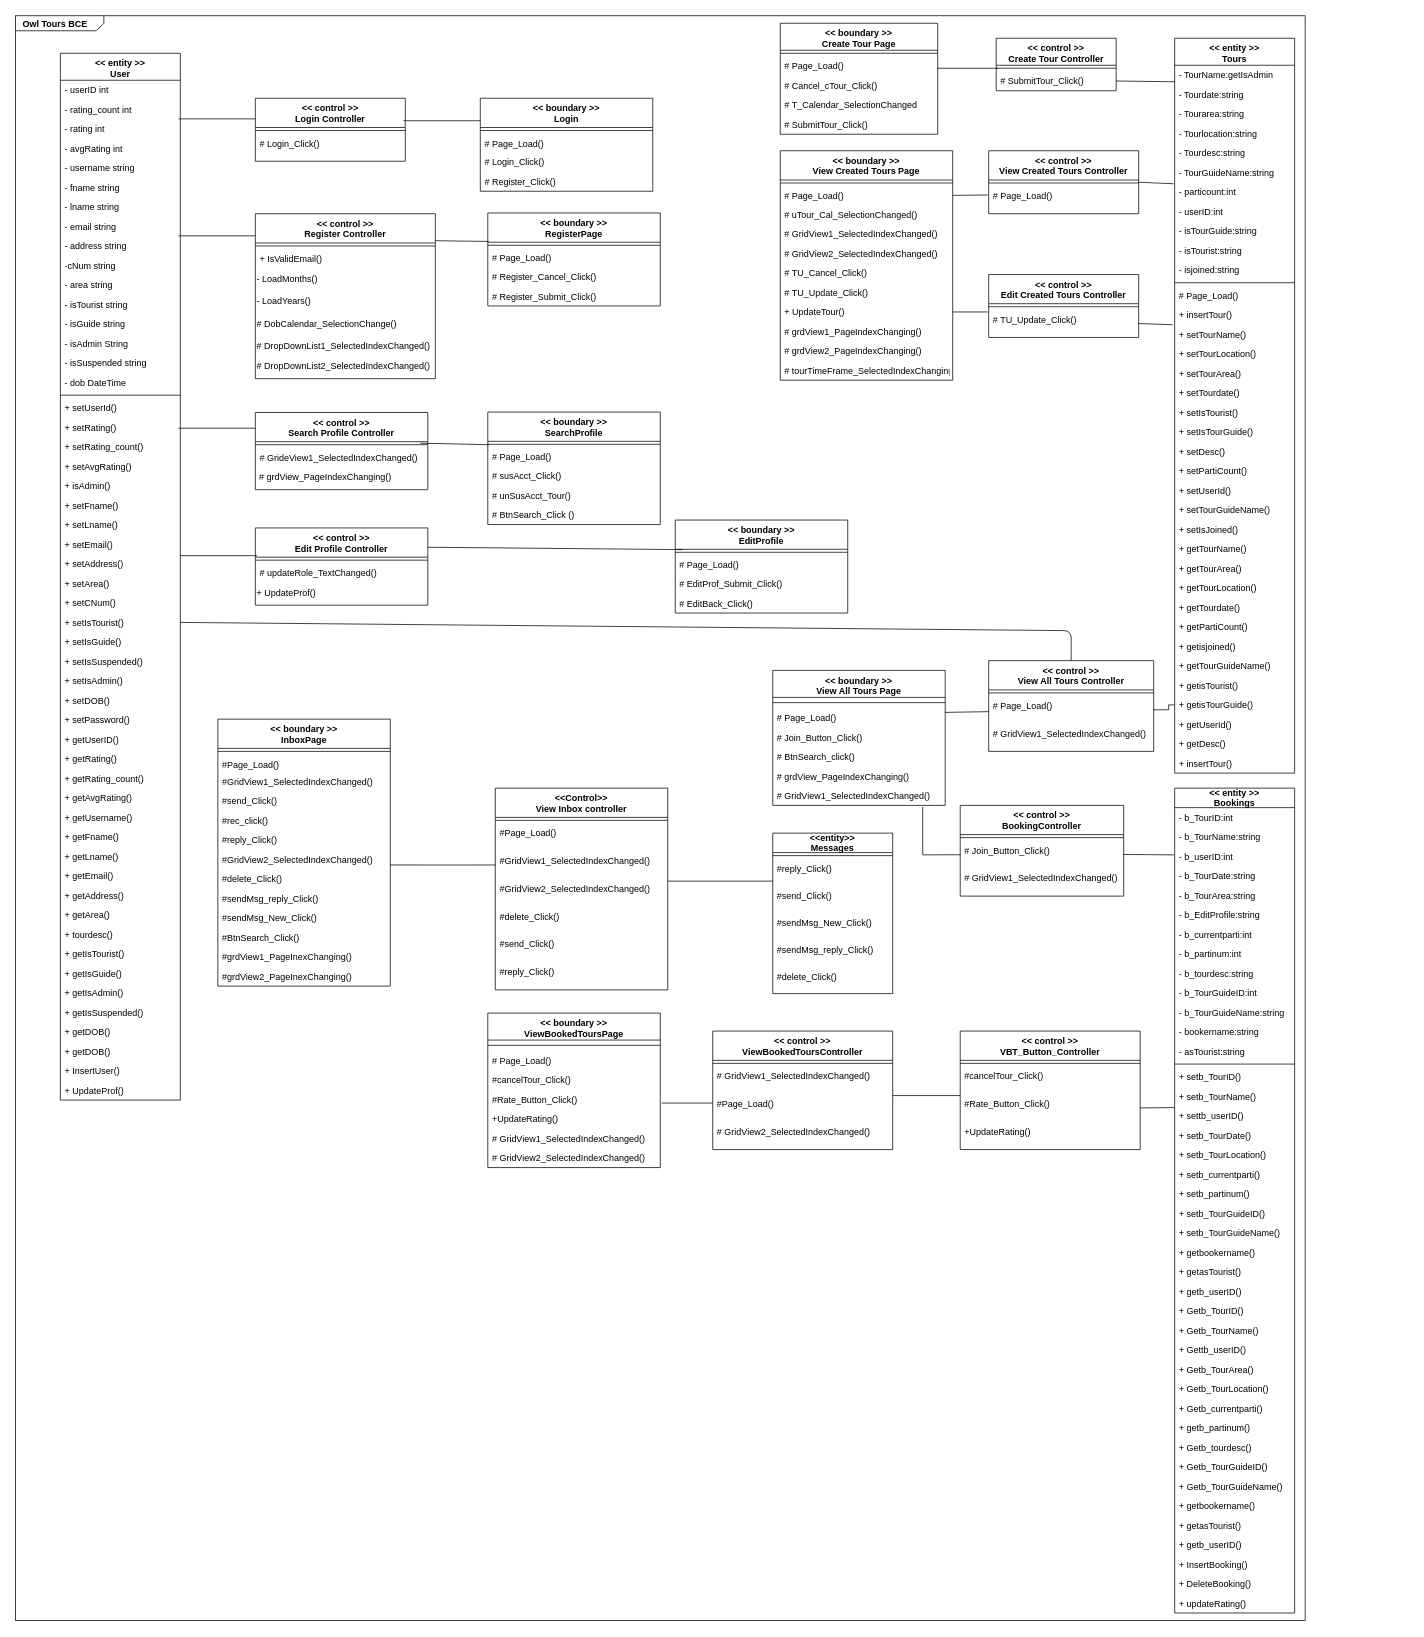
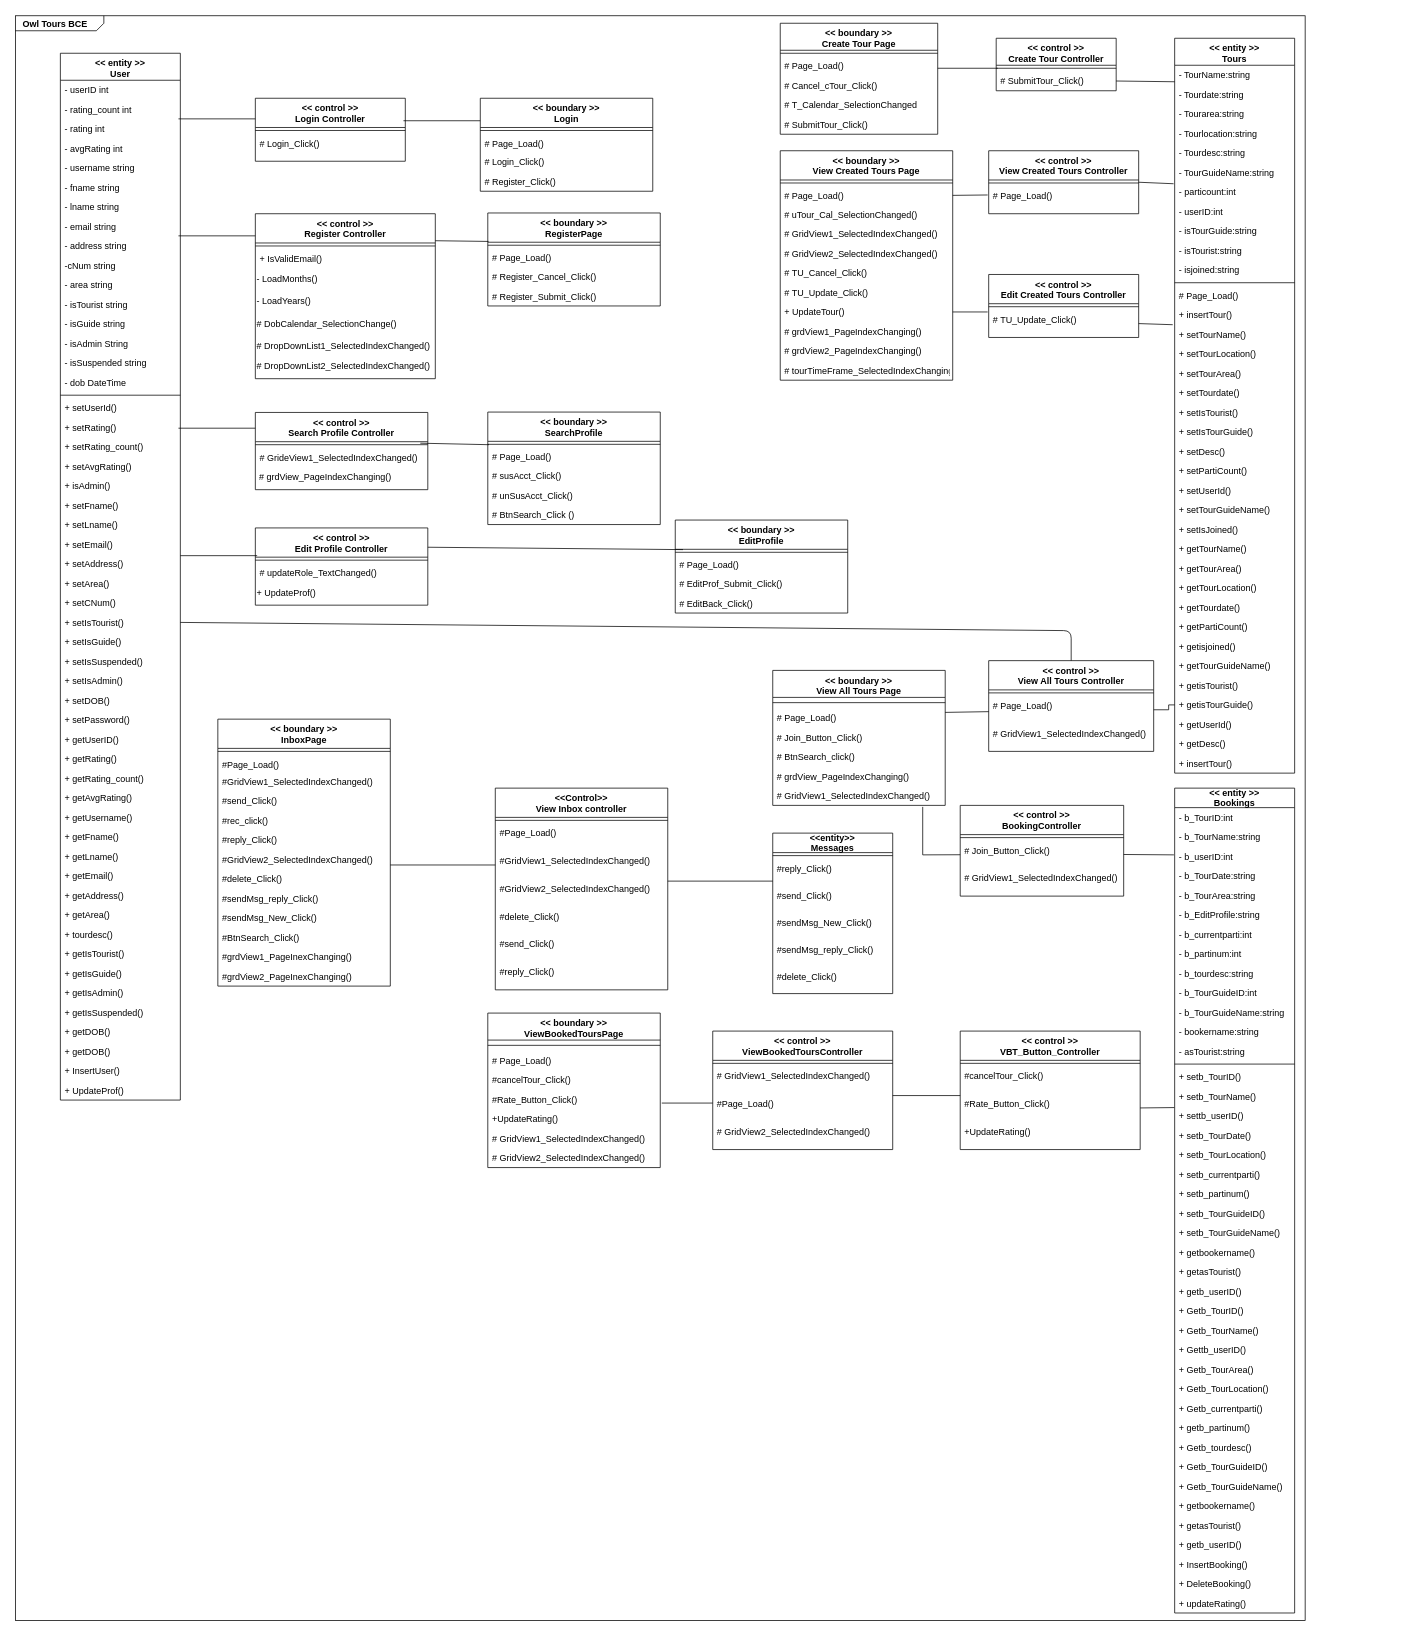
- <mxCell id="25" value="- TourName:getIsAdmin" style="text;strokeColor=none;fillColor=none;align=left;verticalAlign=top;spacingLeft=4;spacingRight=4;overflow=hidden;rotatable=0;points=[[0,0.5],[1,0.5]];portConstraint=eastwest;" parent="24" vertex="1"><mxGeometry y="36" width="160" height="26" as="geometry" /></mxCell>
+ <mxCell id="25" value="- TourName:string" style="text;strokeColor=none;fillColor=none;align=left;verticalAlign=top;spacingLeft=4;spacingRight=4;overflow=hidden;rotatable=0;points=[[0,0.5],[1,0.5]];portConstraint=eastwest;" parent="24" vertex="1"><mxGeometry y="36" width="160" height="26" as="geometry" /></mxCell>
- <mxCell id="215" value="# unSusAcct_Tour()" style="text;strokeColor=none;fillColor=none;align=left;verticalAlign=top;spacingLeft=4;spacingRight=4;overflow=hidden;rotatable=0;points=[[0,0.5],[1,0.5]];portConstraint=eastwest;" parent="211" vertex="1"><mxGeometry y="98" width="230" height="26" as="geometry" /></mxCell>
+ <mxCell id="215" value="# unSusAcct_Click()" style="text;strokeColor=none;fillColor=none;align=left;verticalAlign=top;spacingLeft=4;spacingRight=4;overflow=hidden;rotatable=0;points=[[0,0.5],[1,0.5]];portConstraint=eastwest;" parent="211" vertex="1"><mxGeometry y="98" width="230" height="26" as="geometry" /></mxCell>
